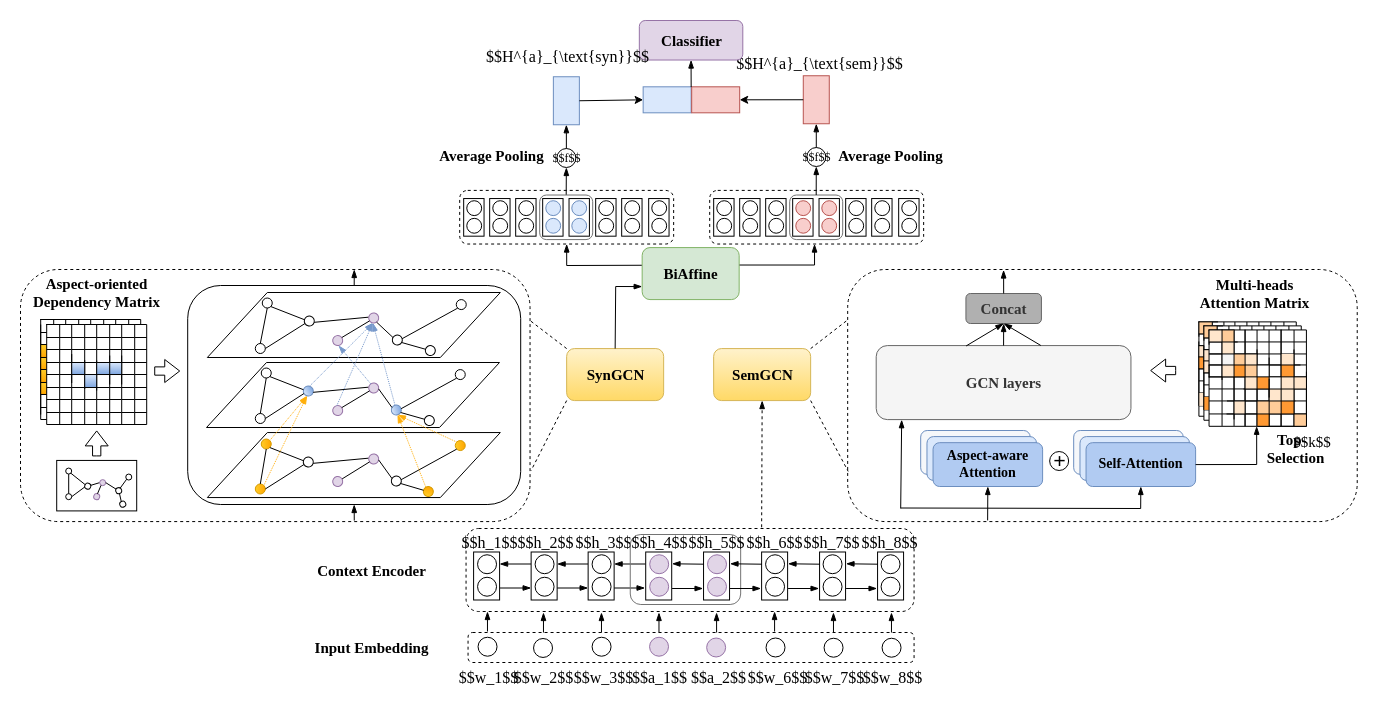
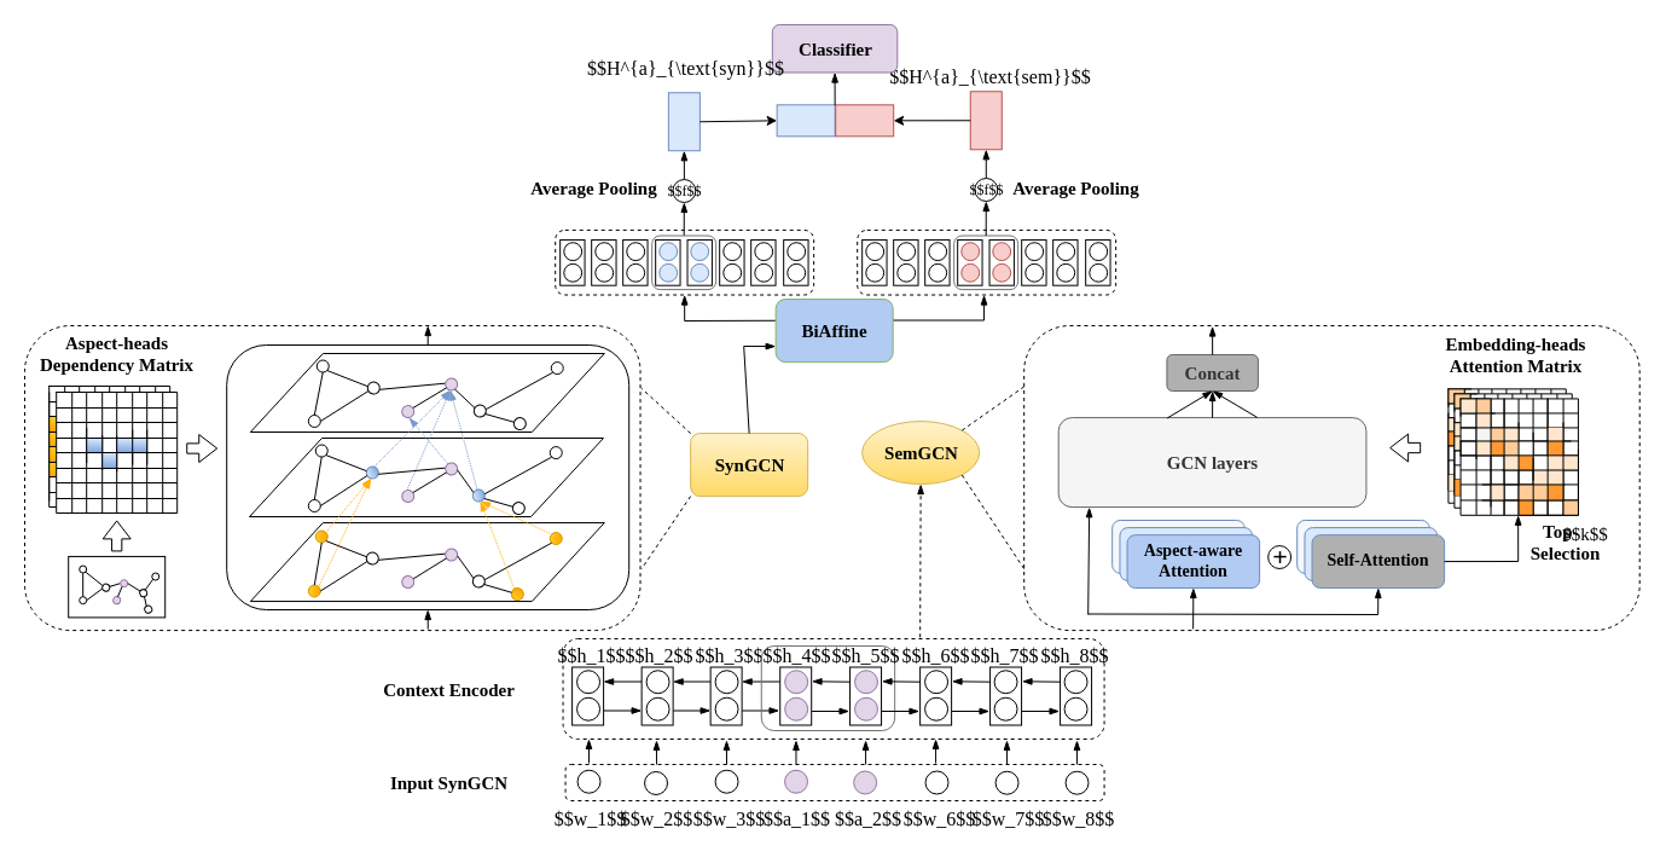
- <mxCell id="137" value="BiAffine" style="rounded=1;fontStyle=1;fontSize=15;fillColor=#d5e8d4;strokeColor=#82b366;html=1;fontFamily=Times New Roman;" vertex="1" parent="1"><mxGeometry x="641.67" y="247.08" width="97" height="52" as="geometry" /></mxCell>
+ <mxCell id="137" value="BiAffine" style="rounded=1;fontStyle=1;fontSize=15;fillColor=#b1cbf2;strokeColor=#82b366;html=1;fontFamily=Times New Roman;" vertex="1" parent="1"><mxGeometry x="641.67" y="247.08" width="97" height="52" as="geometry" /></mxCell>
- <mxCell id="118" value="Aspect-oriented&lt;br style=&quot;font-size: 15px;&quot;&gt;Dependency Matrix" style="text;align=center;verticalAlign=middle;resizable=0;points=[];autosize=1;strokeColor=none;fillColor=none;fontStyle=1;fontSize=15;html=1;fontFamily=Times New Roman;" vertex="1" parent="1"><mxGeometry x="26.2" y="267.04" width="140" height="50" as="geometry" /></mxCell>
+ <mxCell id="118" value="Aspect-heads&lt;br style=&quot;font-size: 15px;&quot;&gt;Dependency Matrix" style="text;align=center;verticalAlign=middle;resizable=0;points=[];autosize=1;strokeColor=none;fillColor=none;fontStyle=1;fontSize=15;html=1;fontFamily=Times New Roman;" vertex="1" parent="1"><mxGeometry x="26.2" y="267.04" width="140" height="50" as="geometry" /></mxCell>
- <mxCell id="445" value="Multi-heads&lt;br&gt;Attention Matrix" style="text;align=center;verticalAlign=middle;resizable=0;points=[];autosize=1;strokeColor=none;fillColor=none;fontStyle=1;fontSize=15;html=1;fontFamily=Times New Roman;" vertex="1" parent="1"><mxGeometry x="1194.16" y="268.04" width="120" height="50" as="geometry" /></mxCell>
+ <mxCell id="445" value="Embedding-heads&lt;br&gt;Attention Matrix" style="text;align=center;verticalAlign=middle;resizable=0;points=[];autosize=1;strokeColor=none;fillColor=none;fontStyle=1;fontSize=15;html=1;fontFamily=Times New Roman;" vertex="1" parent="1"><mxGeometry x="1194.16" y="268.04" width="120" height="50" as="geometry" /></mxCell>
- <mxCell id="454" value="SynGCN" style="rounded=1;fontStyle=1;fontSize=15;fillColor=#fff2cc;strokeColor=#d6b656;gradientColor=#ffd966;html=1;fontFamily=Times New Roman;" vertex="1" parent="1"><mxGeometry x="566.15" y="348.08" width="97" height="52" as="geometry" /></mxCell>
+ <mxCell id="454" value="SynGCN" style="rounded=1;fontStyle=1;fontSize=15;fillColor=#fff2cc;strokeColor=#d6b656;gradientColor=#ffd966;html=1;fontFamily=Times New Roman;" vertex="1" parent="1"><mxGeometry x="571.15" y="358.08" width="97" height="52" as="geometry" /></mxCell>
- <mxCell id="456" value="SemGCN" style="rounded=1;fontStyle=1;fontSize=15;fillColor=#fff2cc;strokeColor=#d6b656;gradientColor=#ffd966;html=1;fontFamily=Times New Roman;" vertex="1" parent="1"><mxGeometry x="713.15" y="348.08" width="97" height="52" as="geometry" /></mxCell>
+ <mxCell id="456" value="SemGCN" style="ellipse;fontStyle=1;fontSize=15;fillColor=#fff2cc;strokeColor=#d6b656;gradientColor=#ffd966;html=1;fontFamily=Times New Roman;" vertex="1" parent="1"><mxGeometry x="713.15" y="348.08" width="97" height="52" as="geometry" /></mxCell>
- <mxCell id="82" value="Self-Attention" style="rounded=1;fillColor=#B1CBF2;strokeColor=#6c8ebf;fontStyle=1;fontSize=14;aspect=fixed;html=1;fontFamily=Times New Roman;" vertex="1" parent="79"><mxGeometry x="13.379" y="12.174" width="109.561" height="43.825" as="geometry" /></mxCell>
+ <mxCell id="82" value="Self-Attention" style="rounded=1;fillColor=#b0b0b0;strokeColor=#6c8ebf;fontStyle=1;fontSize=14;aspect=fixed;html=1;fontFamily=Times New Roman;" vertex="1" parent="79"><mxGeometry x="13.379" y="12.174" width="109.561" height="43.825" as="geometry" /></mxCell>
- <mxCell id="491" value="Input Embedding" style="text;align=center;verticalAlign=middle;resizable=0;points=[];autosize=1;strokeColor=none;fillColor=none;fontStyle=1;fontSize=15;html=1;fontFamily=Times New Roman;" vertex="1" parent="1"><mxGeometry x="306.19" y="632.48" width="130" height="30" as="geometry" /></mxCell>
+ <mxCell id="491" value="Input SynGCN" style="text;align=center;verticalAlign=middle;resizable=0;points=[];autosize=1;strokeColor=none;fillColor=none;fontStyle=1;fontSize=15;html=1;fontFamily=Times New Roman;" vertex="1" parent="1"><mxGeometry x="306.19" y="632.48" width="130" height="30" as="geometry" /></mxCell>
